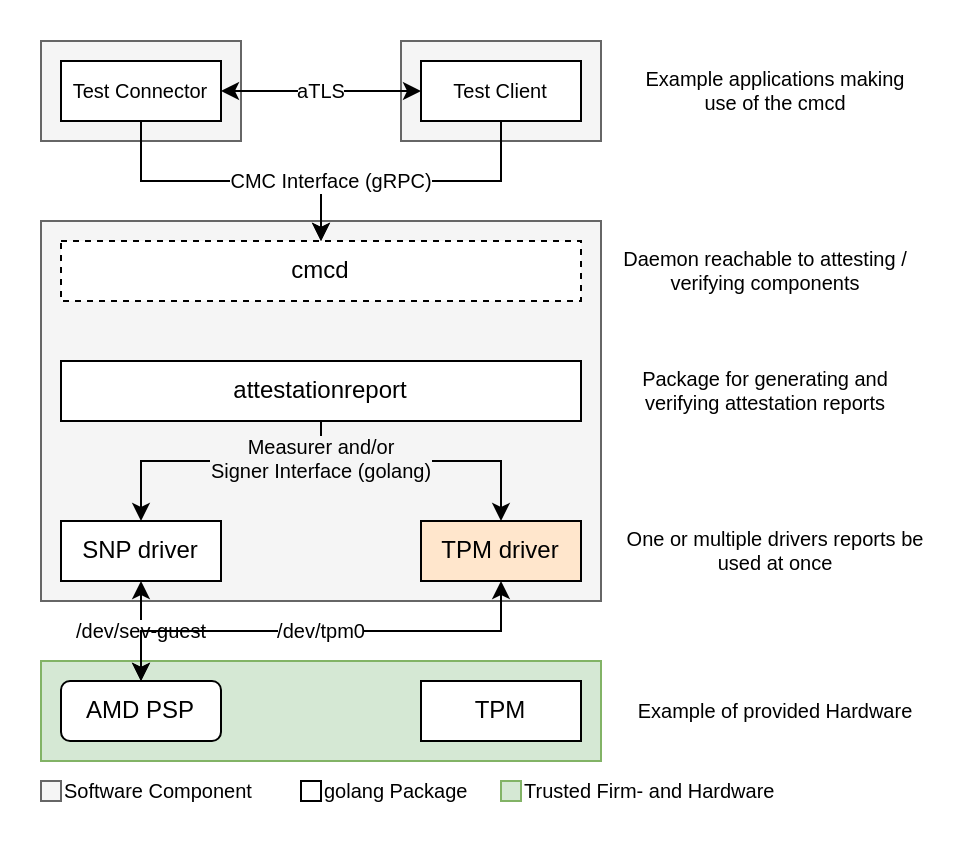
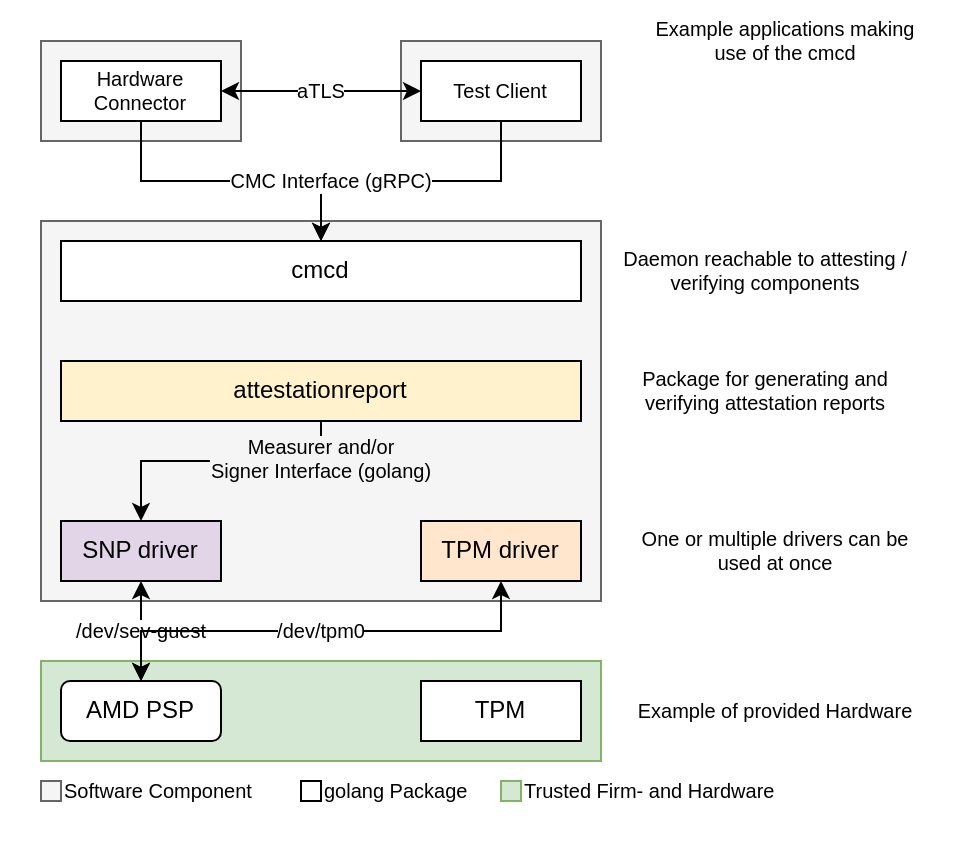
- <mxCell id="15" value="Test Connector" style="rounded=0;whiteSpace=wrap;html=1;fontSize=10;" parent="1" vertex="1"><mxGeometry x="30" y="30" width="80" height="30" as="geometry" /></mxCell>
+ <mxCell id="15" value="Hardware Connector" style="rounded=0;whiteSpace=wrap;html=1;fontSize=10;" parent="1" vertex="1"><mxGeometry x="30" y="30" width="80" height="30" as="geometry" /></mxCell>
- <mxCell id="19" value="Example applications making use of the cmcd" style="text;html=1;strokeColor=none;fillColor=none;align=center;verticalAlign=middle;whiteSpace=wrap;rounded=0;fontSize=10;" parent="1" vertex="1"><mxGeometry x="315" y="30" width="145" height="30" as="geometry" /></mxCell>
+ <mxCell id="19" value="Example applications making use of the cmcd" style="text;html=1;strokeColor=none;fillColor=none;align=center;verticalAlign=middle;whiteSpace=wrap;rounded=0;fontSize=10;" parent="1" vertex="1"><mxGeometry x="320" y="5" width="145" height="30" as="geometry" /></mxCell>
- <mxCell id="7" value="cmcd" style="rounded=0;whiteSpace=wrap;html=1;dashed=1;" parent="1" vertex="1"><mxGeometry x="30" y="120" width="260" height="30" as="geometry" /></mxCell>
+ <mxCell id="7" value="cmcd" style="rounded=0;whiteSpace=wrap;html=1;" parent="1" vertex="1"><mxGeometry x="30" y="120" width="260" height="30" as="geometry" /></mxCell>
- <mxCell id="21" value="attestationreport" style="rounded=0;whiteSpace=wrap;html=1;" parent="1" vertex="1"><mxGeometry x="30" y="180" width="260" height="30" as="geometry" /></mxCell>
+ <mxCell id="21" value="attestationreport" style="rounded=0;whiteSpace=wrap;html=1;fillColor=#fff2cc;" parent="1" vertex="1"><mxGeometry x="30" y="180" width="260" height="30" as="geometry" /></mxCell>
- <mxCell id="6" style="edgeStyle=orthogonalEdgeStyle;rounded=0;orthogonalLoop=1;jettySize=auto;html=1;exitX=0.5;exitY=1;exitDx=0;exitDy=0;entryX=0.5;entryY=0;entryDx=0;entryDy=0;" parent="1" source="21" target="11" edge="1"><mxGeometry relative="1" as="geometry"><mxPoint x="160" y="200" as="sourcePoint" /><Array as="points"><mxPoint x="160" y="230" /><mxPoint x="250" y="230" /></Array></mxGeometry></mxCell>
- <mxCell id="9" value="SNP driver" style="rounded=0;whiteSpace=wrap;html=1;" parent="1" vertex="1"><mxGeometry x="30" y="260" width="80" height="30" as="geometry" /></mxCell>
+ <mxCell id="9" value="SNP driver" style="rounded=0;whiteSpace=wrap;html=1;fillColor=#e1d5e7;" parent="1" vertex="1"><mxGeometry x="30" y="260" width="80" height="30" as="geometry" /></mxCell>
- <mxCell id="12" value="One or multiple drivers reports be used at once" style="text;html=1;strokeColor=none;fillColor=none;align=center;verticalAlign=middle;whiteSpace=wrap;rounded=0;fontSize=10;" parent="1" vertex="1"><mxGeometry x="310" y="260" width="155" height="30" as="geometry" /></mxCell>
+ <mxCell id="12" value="One or multiple drivers can be used at once" style="text;html=1;strokeColor=none;fillColor=none;align=center;verticalAlign=middle;whiteSpace=wrap;rounded=0;fontSize=10;" parent="1" vertex="1"><mxGeometry x="310" y="260" width="155" height="30" as="geometry" /></mxCell>
